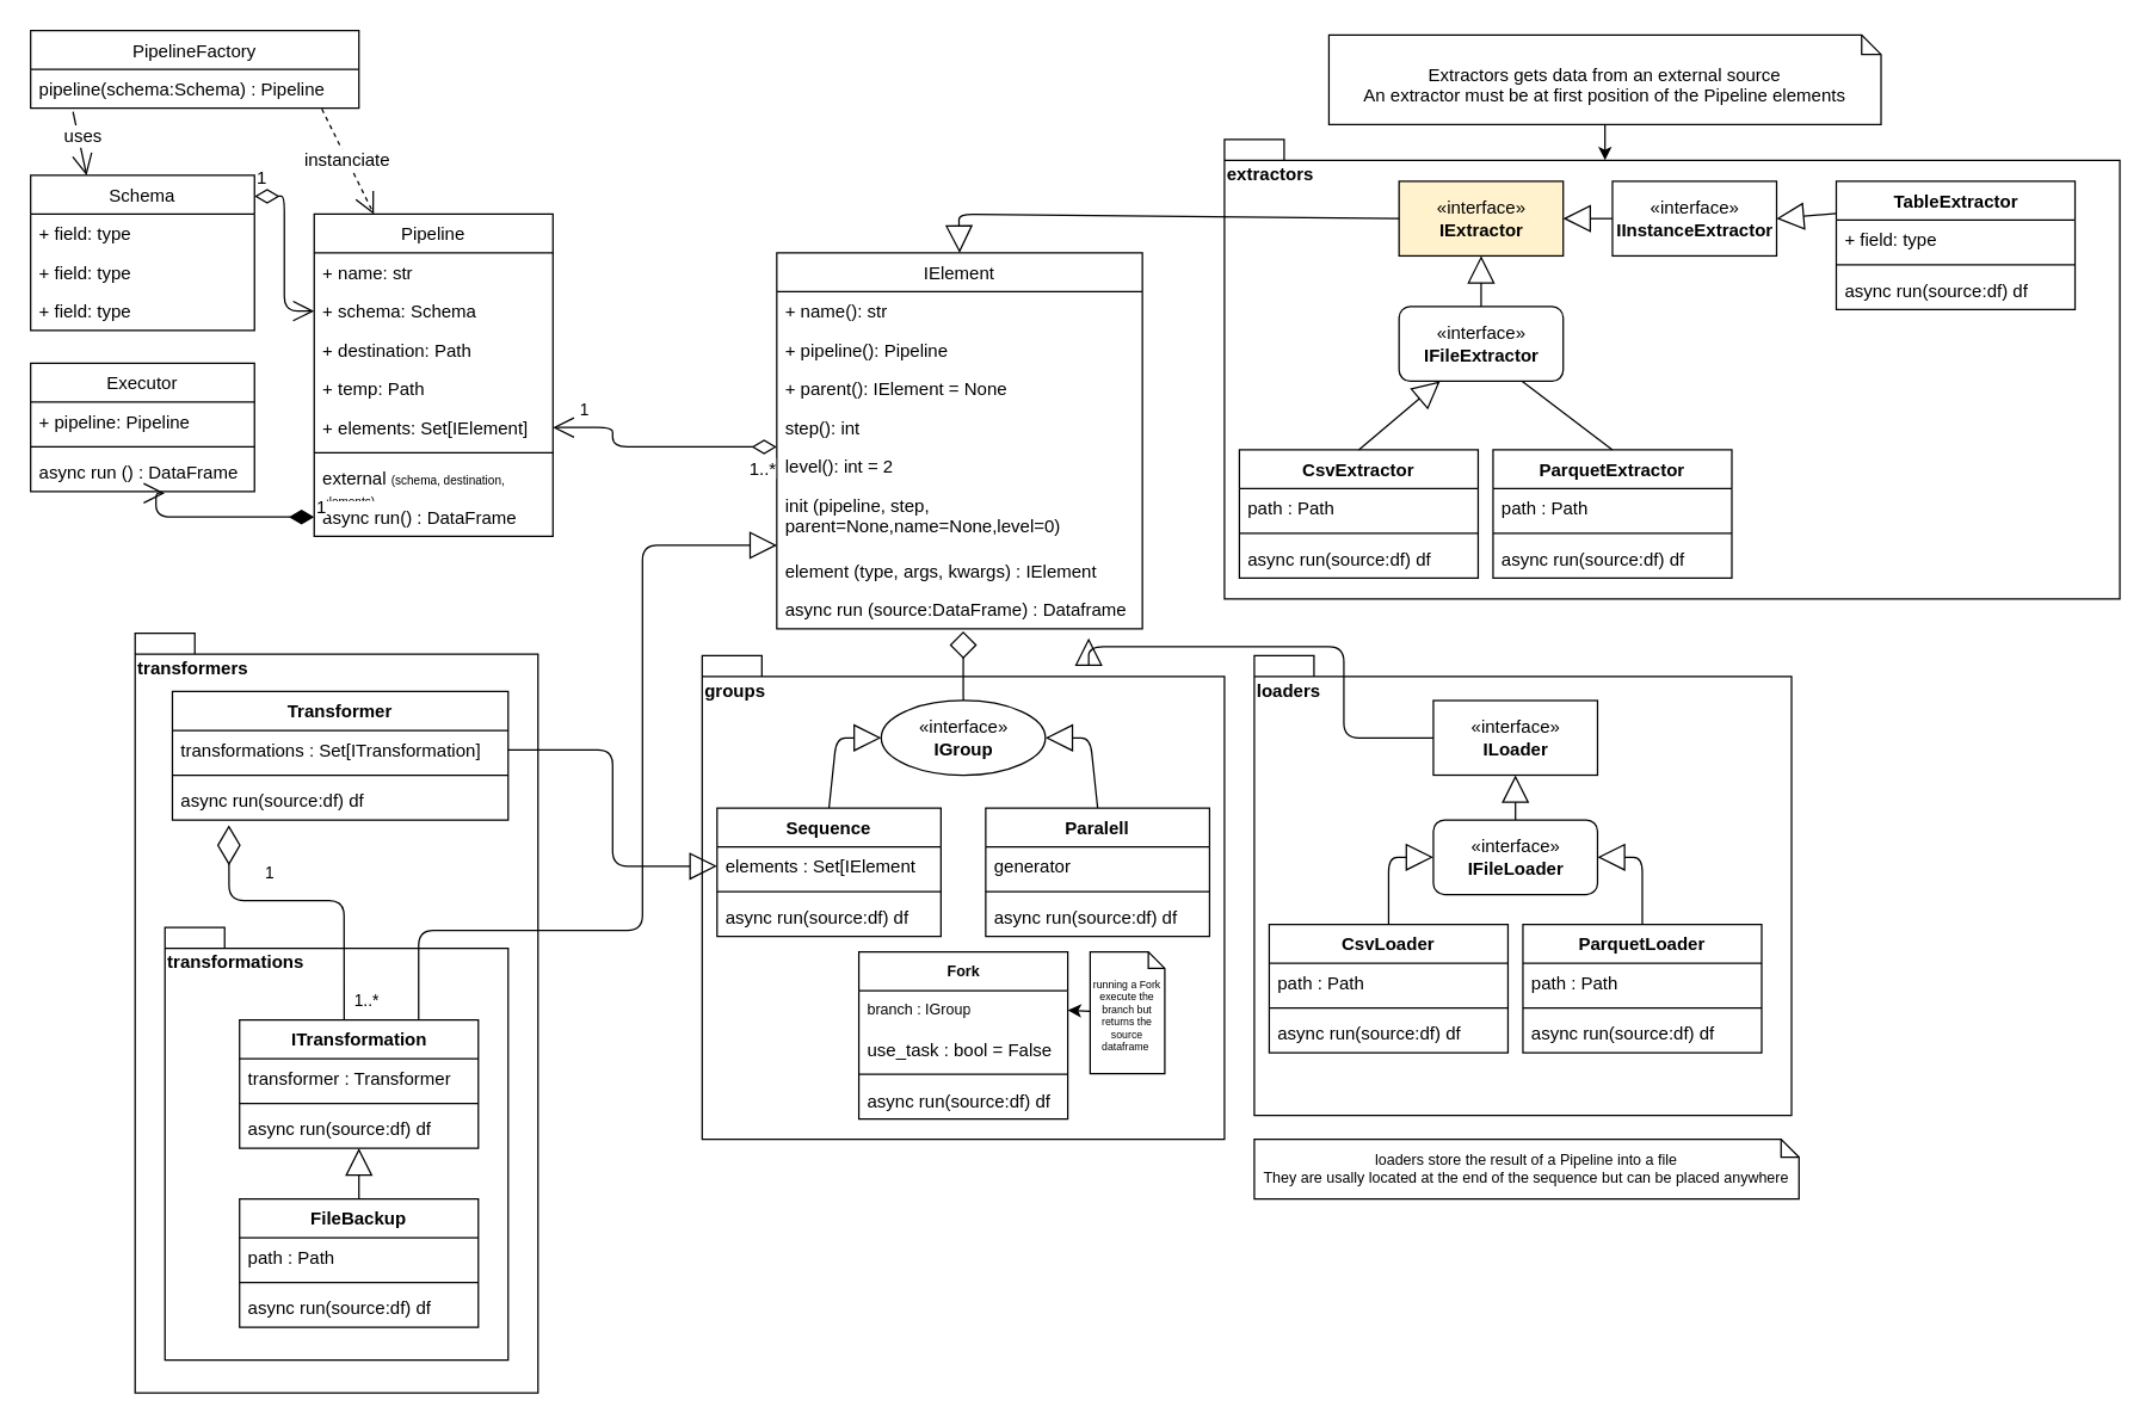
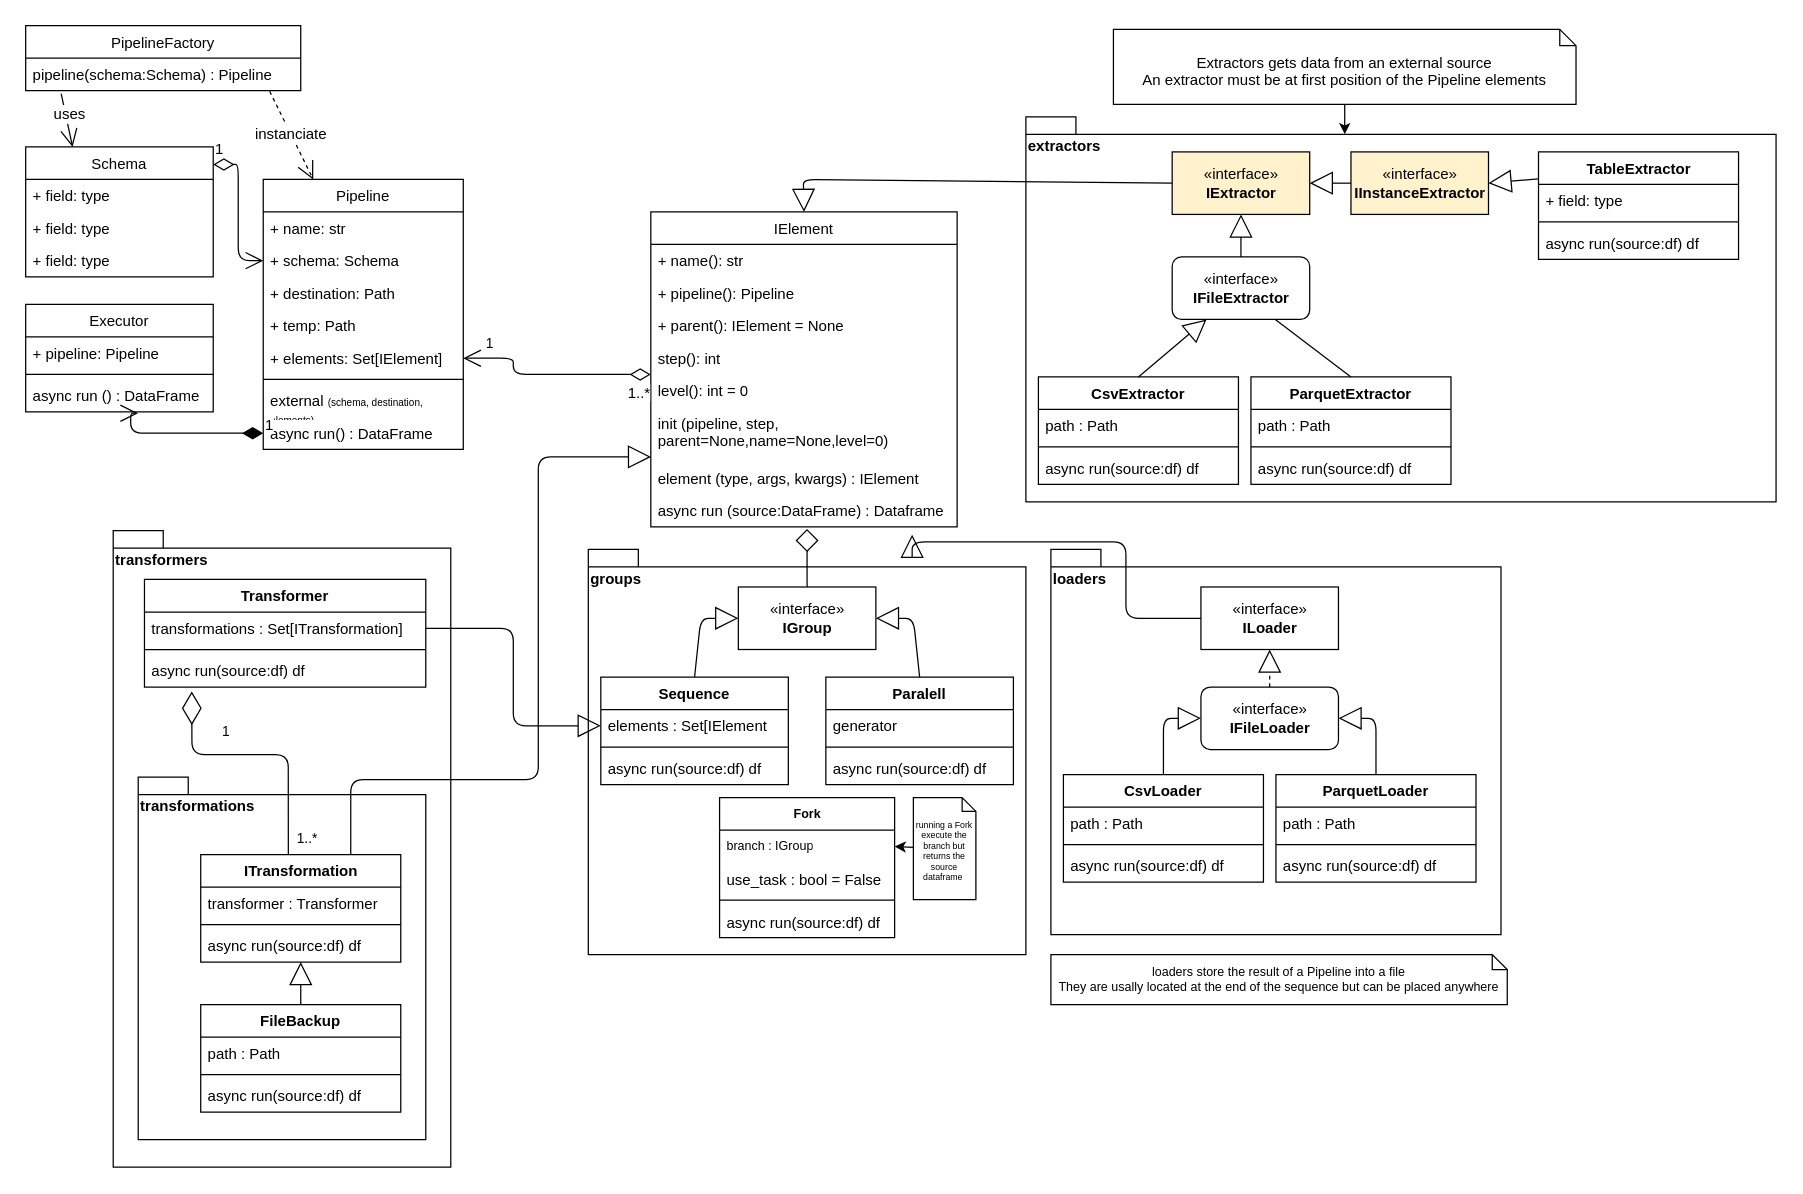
- <mxCell id="97" value="«interface»&lt;br&gt;&lt;b&gt;IInstanceExtractor&lt;/b&gt;" style="html=1;" parent="1" vertex="1"><mxGeometry x="1080" y="121" width="110" height="50" as="geometry" /></mxCell>
+ <mxCell id="97" value="«interface»&lt;br&gt;&lt;b&gt;IInstanceExtractor&lt;/b&gt;" style="html=1;fillColor=#fff2cc;" parent="1" vertex="1"><mxGeometry x="1080" y="121" width="110" height="50" as="geometry" /></mxCell>
- <mxCell id="9" value="level(): int = 2" style="text;strokeColor=none;fillColor=none;align=left;verticalAlign=top;spacingLeft=4;spacingRight=4;overflow=hidden;rotatable=0;points=[[0,0.5],[1,0.5]];portConstraint=eastwest;fontSize=12;html=1;" parent="4" vertex="1"><mxGeometry y="130" width="245" height="26" as="geometry" /></mxCell>
+ <mxCell id="9" value="level(): int = 0" style="text;strokeColor=none;fillColor=none;align=left;verticalAlign=top;spacingLeft=4;spacingRight=4;overflow=hidden;rotatable=0;points=[[0,0.5],[1,0.5]];portConstraint=eastwest;fontSize=12;html=1;" parent="4" vertex="1"><mxGeometry y="130" width="245" height="26" as="geometry" /></mxCell>
- <mxCell id="51" value="«interface»&lt;br&gt;&lt;b&gt;IGroup&lt;/b&gt;" style="ellipse;html=1;" parent="1" vertex="1"><mxGeometry x="590" y="469" width="110" height="50" as="geometry" /></mxCell>
+ <mxCell id="51" value="«interface»&lt;br&gt;&lt;b&gt;IGroup&lt;/b&gt;" style="html=1;" parent="1" vertex="1"><mxGeometry x="590" y="469" width="110" height="50" as="geometry" /></mxCell>
- <mxCell id="47" value="" style="endArrow=block;endSize=16;endFill=0;html=1;entryX=0.5;entryY=1;entryDx=0;entryDy=0;exitX=0.5;exitY=0;exitDx=0;exitDy=0;" parent="1" source="38" target="37" edge="1"><mxGeometry x="-0.319" y="7" width="160" relative="1" as="geometry"><mxPoint x="1312" y="233" as="sourcePoint" /><mxPoint x="1312" y="199" as="targetPoint" /><mxPoint as="offset" /></mxGeometry></mxCell>
+ <mxCell id="47" value="" style="endArrow=block;endSize=16;endFill=0;html=1;entryX=0.5;entryY=1;entryDx=0;entryDy=0;exitX=0.5;exitY=0;exitDx=0;exitDy=0;dashed=1;" parent="1" source="38" target="37" edge="1"><mxGeometry x="-0.319" y="7" width="160" relative="1" as="geometry"><mxPoint x="1312" y="233" as="sourcePoint" /><mxPoint x="1312" y="199" as="targetPoint" /><mxPoint as="offset" /></mxGeometry></mxCell>
